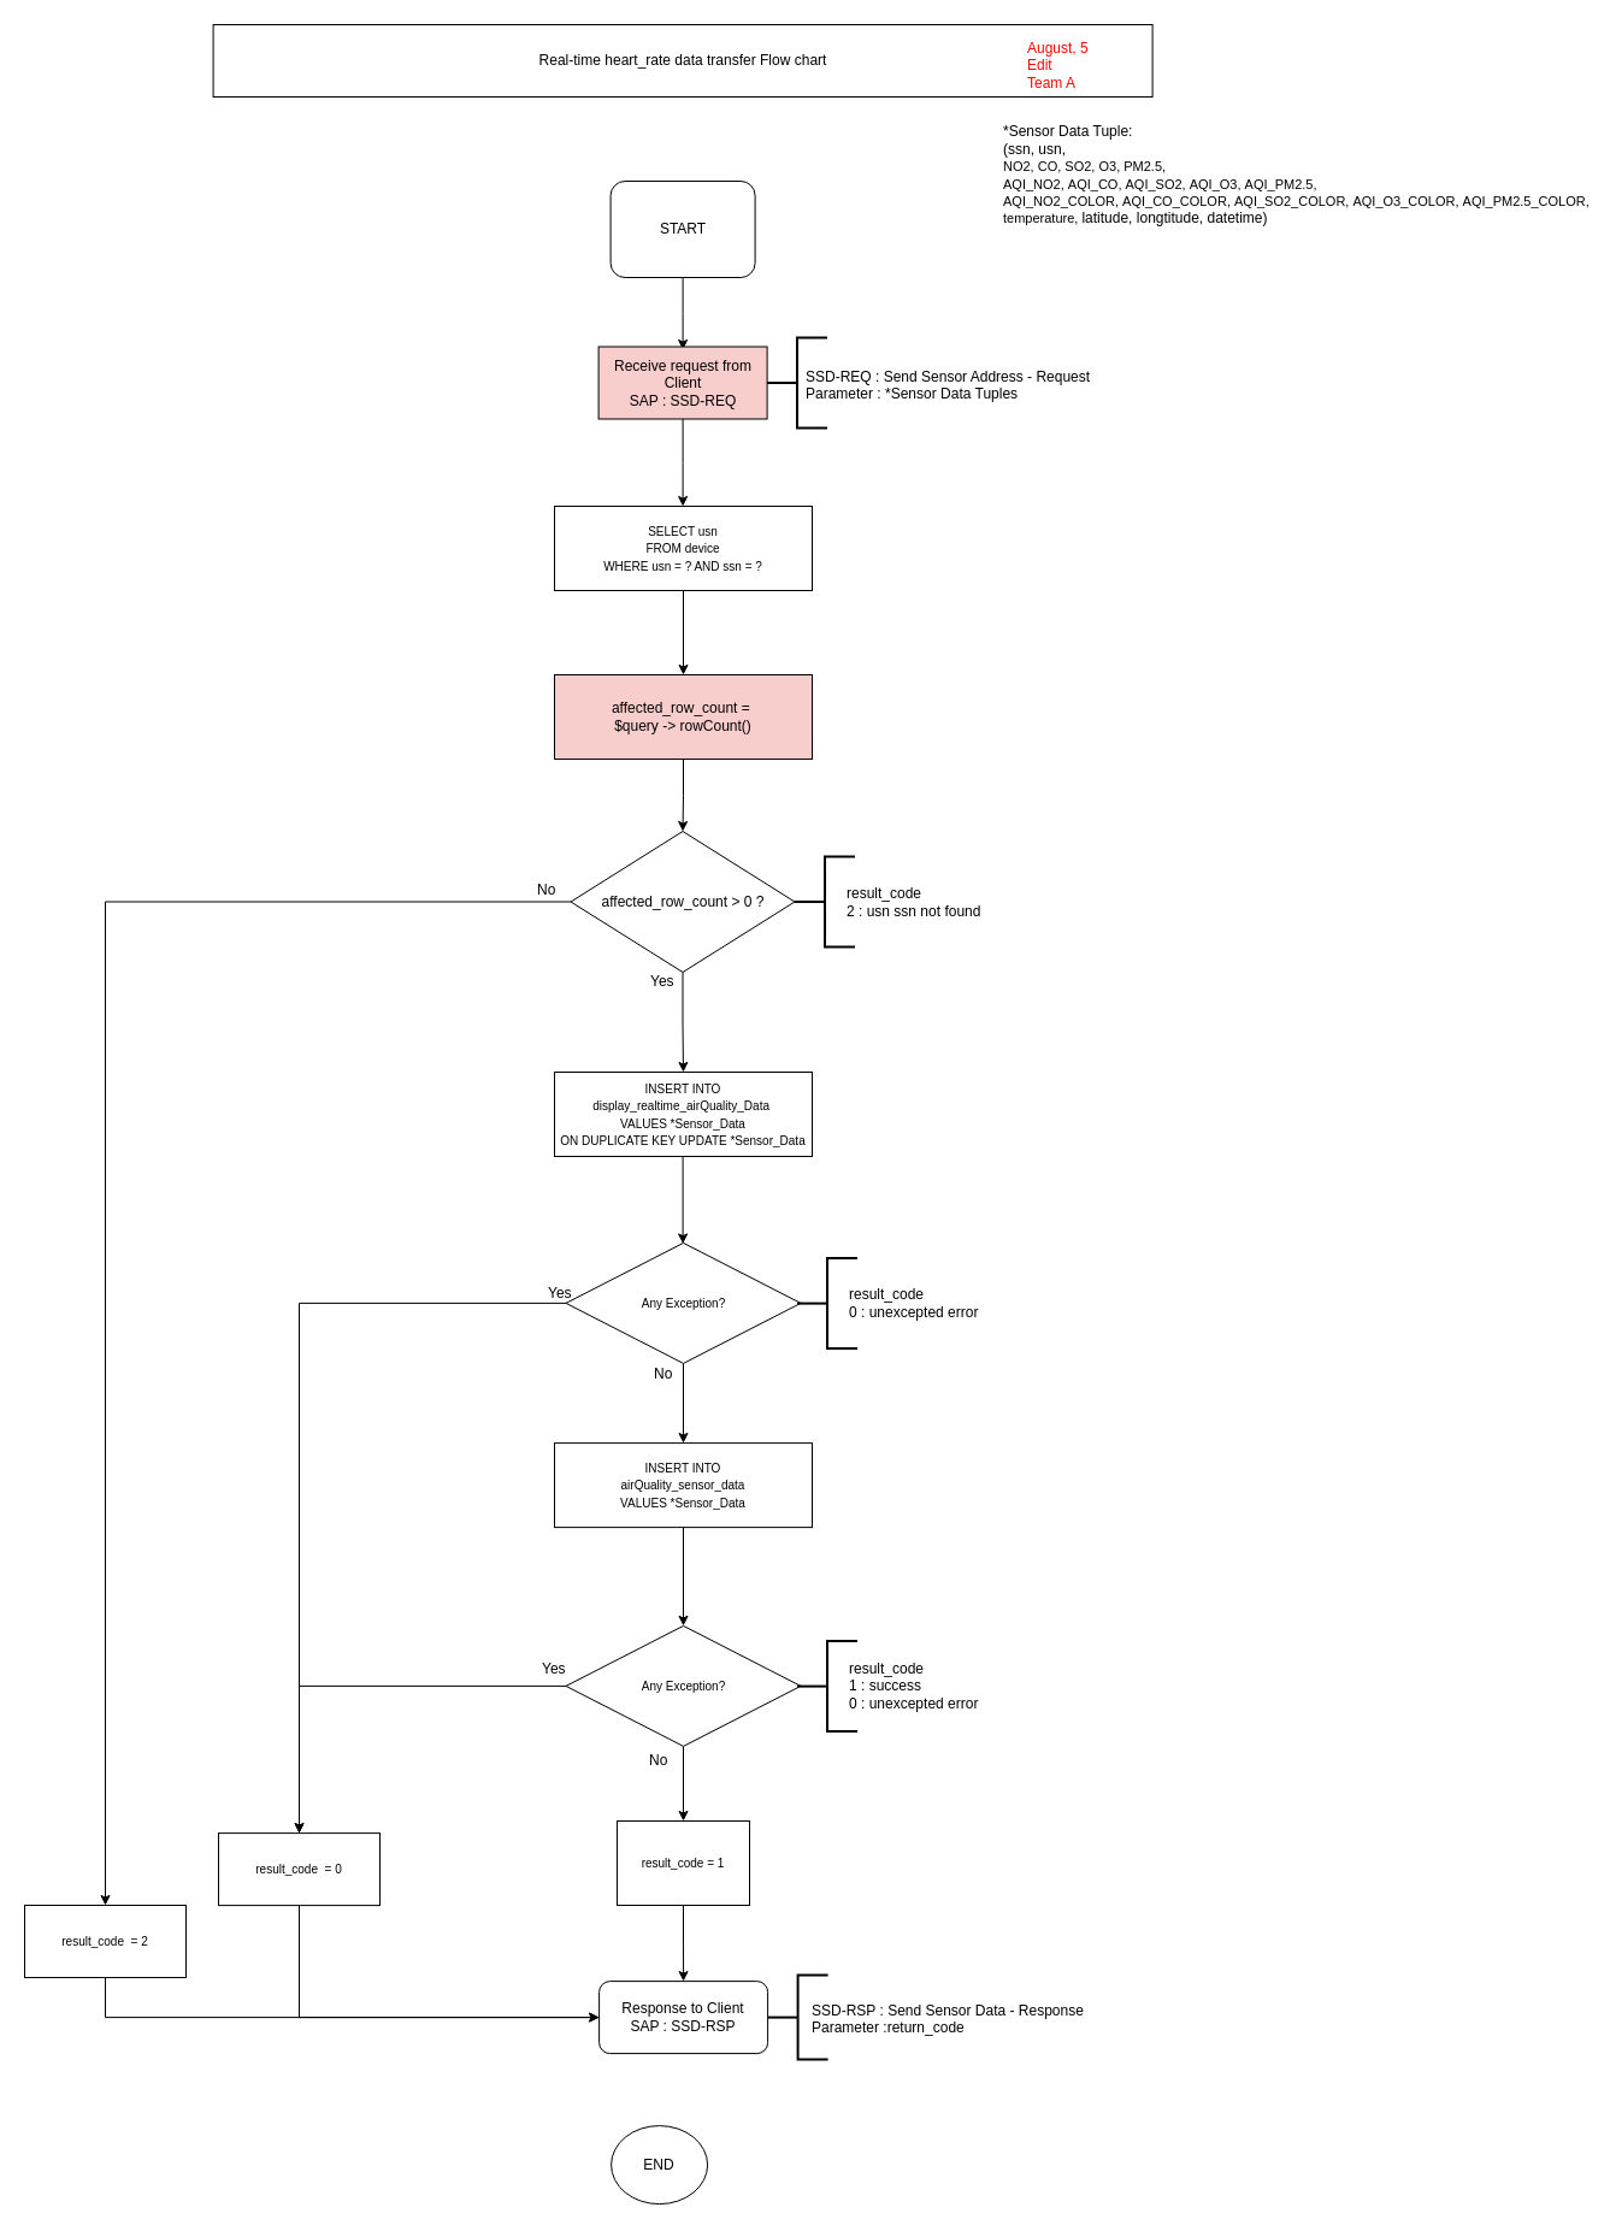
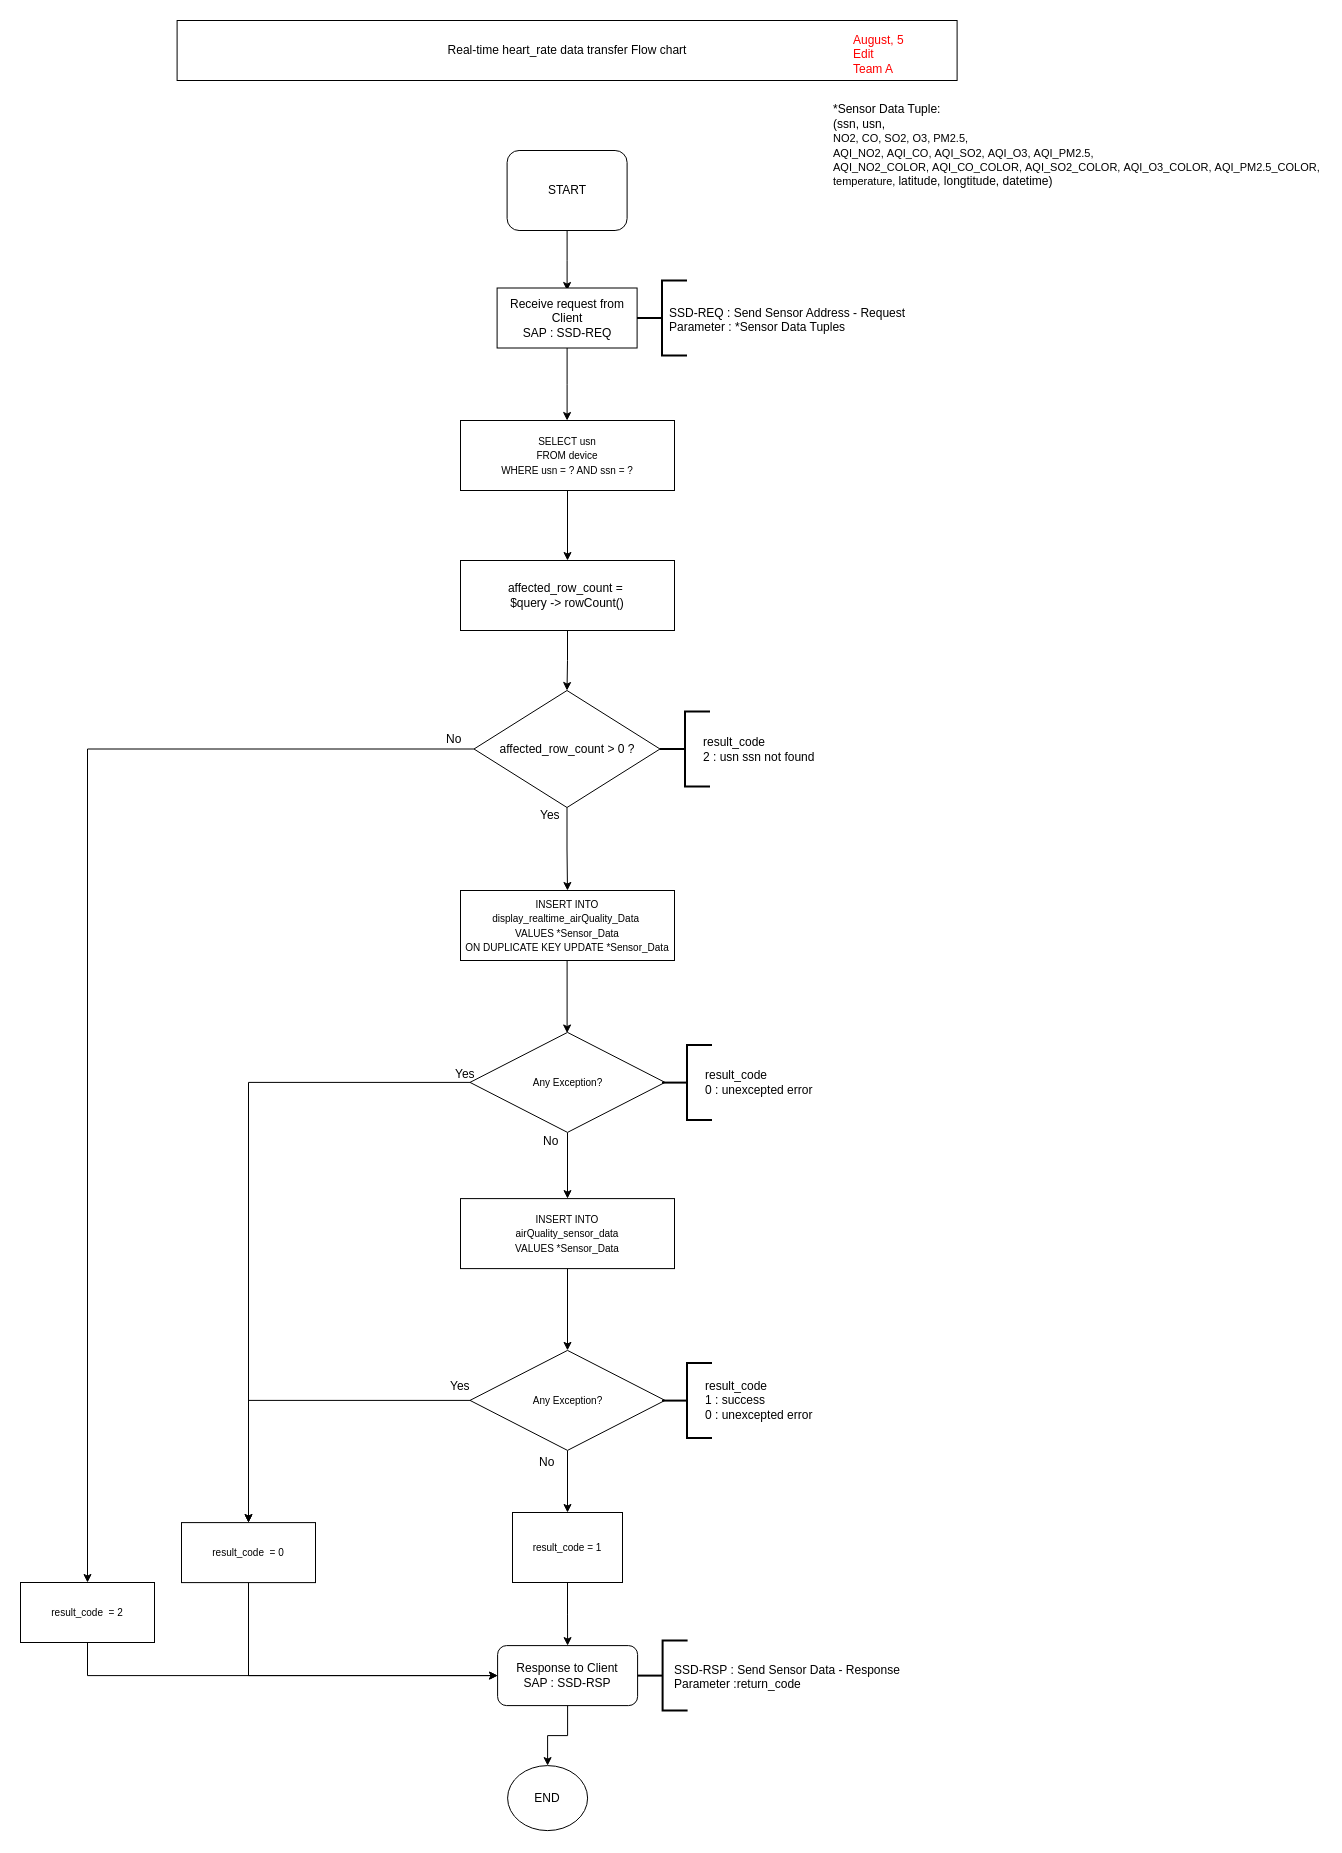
- <mxCell id="5" value="Receive request from Client&lt;br&gt;SAP : SSD-REQ" style="rounded=0;whiteSpace=wrap;html=1;fillColor=#f8cecc;" parent="1" vertex="1"><mxGeometry x="496.6" y="287.5" width="140" height="60" as="geometry" /></mxCell>
+ <mxCell id="5" value="Receive request from Client&lt;br&gt;SAP : SSD-REQ" style="rounded=0;whiteSpace=wrap;html=1;" parent="1" vertex="1"><mxGeometry x="496.6" y="287.5" width="140" height="60" as="geometry" /></mxCell>
- <mxCell id="26" value="affected_row_count =&amp;nbsp;&lt;br&gt;$query -&amp;gt; rowCount()" style="rounded=0;whiteSpace=wrap;html=1;align=center;fillColor=#f8cecc;" parent="1" vertex="1"><mxGeometry x="460" y="560" width="214" height="70" as="geometry" /></mxCell>
+ <mxCell id="26" value="affected_row_count =&amp;nbsp;&lt;br&gt;$query -&amp;gt; rowCount()" style="rounded=0;whiteSpace=wrap;html=1;align=center;" parent="1" vertex="1"><mxGeometry x="460" y="560" width="214" height="70" as="geometry" /></mxCell>
+ <mxCell id="8" style="edgeStyle=orthogonalEdgeStyle;rounded=0;orthogonalLoop=1;jettySize=auto;html=1;entryX=0.5;entryY=0;entryDx=0;entryDy=0;" parent="1" source="9" target="12" edge="1"><mxGeometry relative="1" as="geometry"><mxPoint x="567.1" y="1755.1" as="targetPoint" /></mxGeometry></mxCell>
